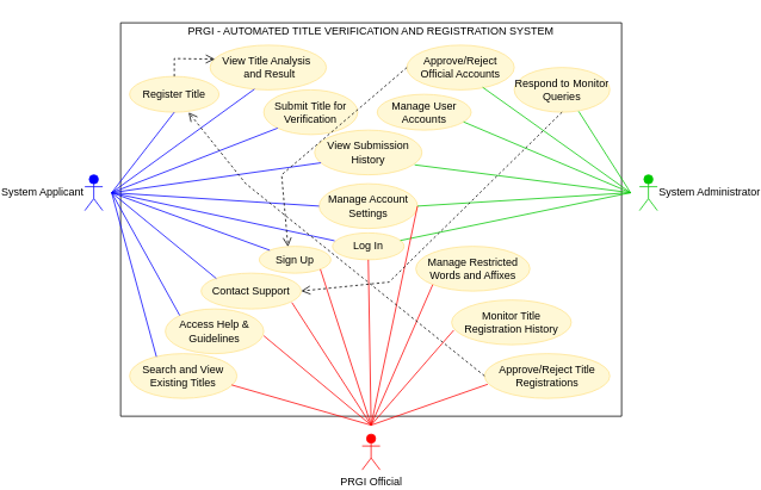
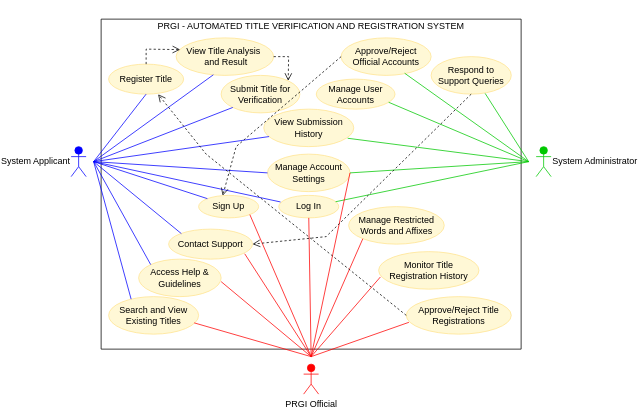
+ <mxCell id="49" value="" style="html=1;verticalAlign=bottom;endArrow=open;dashed=1;endSize=8;curved=0;rounded=0;exitX=1;exitY=0.5;exitDx=0;exitDy=0;entryX=1;entryY=0;entryDx=0;entryDy=0;" edge="1" parent="1" source="10" target="5"><mxGeometry relative="1" as="geometry"><mxPoint x="360" y="265" as="sourcePoint" /><mxPoint x="280" y="265" as="targetPoint" /><Array as="points"><mxPoint x="310" y="75" /></Array></mxGeometry></mxCell>
- <mxCell id="16" value="Respond to Monitor Queries" style="ellipse;whiteSpace=wrap;html=1;fillColor=light-dark(#fff8d6, #1f1900);strokeColor=light-dark(#ffe38f, #6d5100);fillStyle=auto;" vertex="1" parent="1"><mxGeometry x="500" y="75" width="106.87" height="50" as="geometry" /></mxCell>
+ <mxCell id="16" value="Respond to Support Queries" style="ellipse;whiteSpace=wrap;html=1;fillColor=light-dark(#fff8d6, #1f1900);strokeColor=light-dark(#ffe38f, #6d5100);fillStyle=auto;" vertex="1" parent="1"><mxGeometry x="500" y="75" width="106.87" height="50" as="geometry" /></mxCell>
- <mxCell id="8" value="Sign Up" style="ellipse;whiteSpace=wrap;html=1;fillColor=light-dark(#fff8d6, #1f1900);strokeColor=light-dark(#ffe38f, #6d5100);fillStyle=auto;" vertex="1" parent="1"><mxGeometry x="215" y="275" width="80" height="30" as="geometry" /></mxCell>
+ <mxCell id="8" value="Sign Up" style="ellipse;whiteSpace=wrap;html=1;fillColor=light-dark(#fff8d6, #1f1900);strokeColor=light-dark(#ffe38f, #6d5100);fillStyle=auto;" vertex="1" parent="1"><mxGeometry x="190" y="260" width="80" height="30" as="geometry" /></mxCell>
